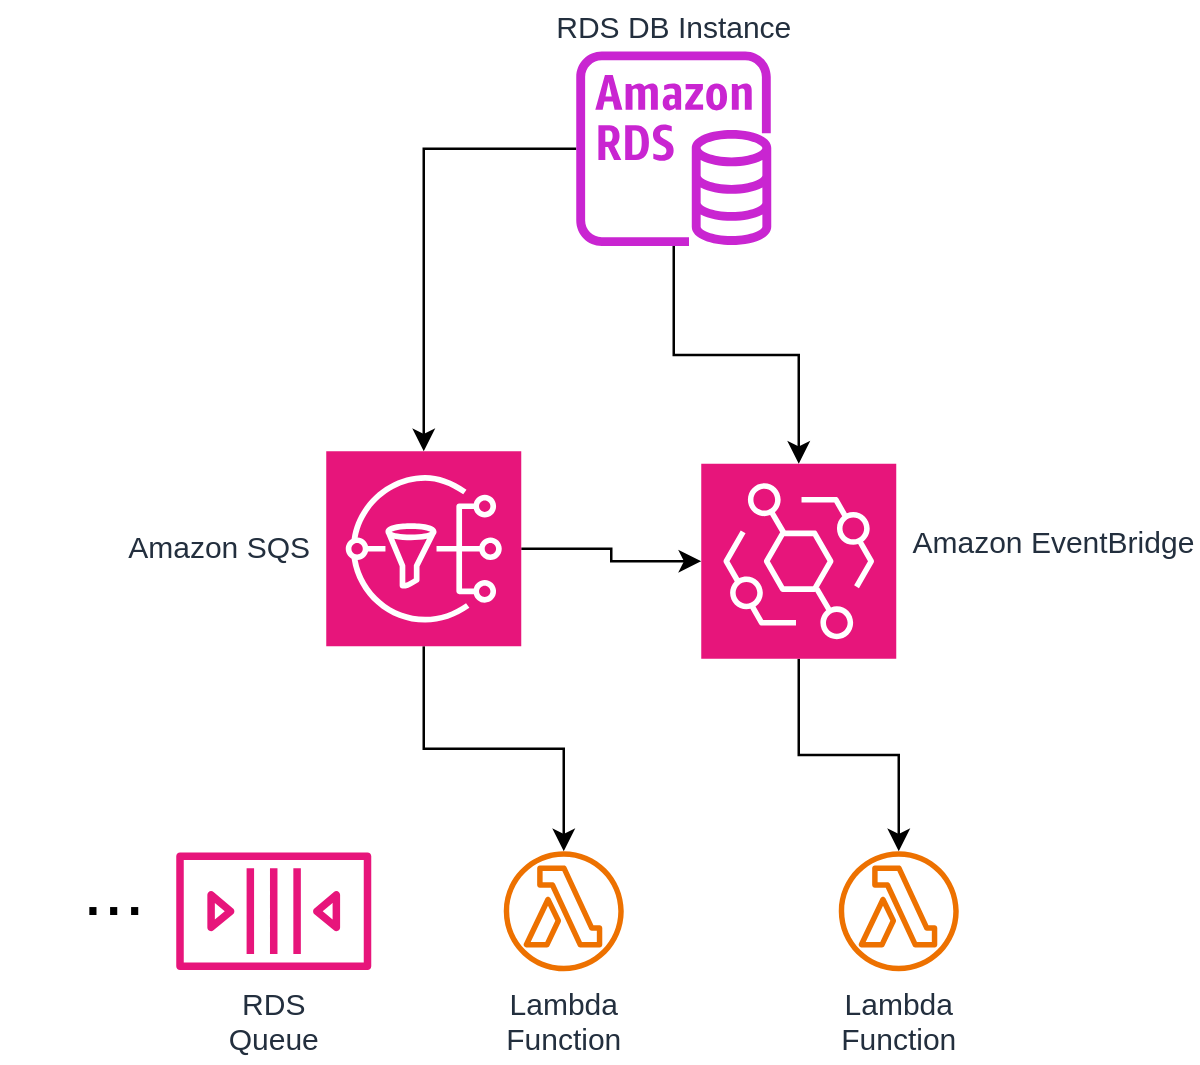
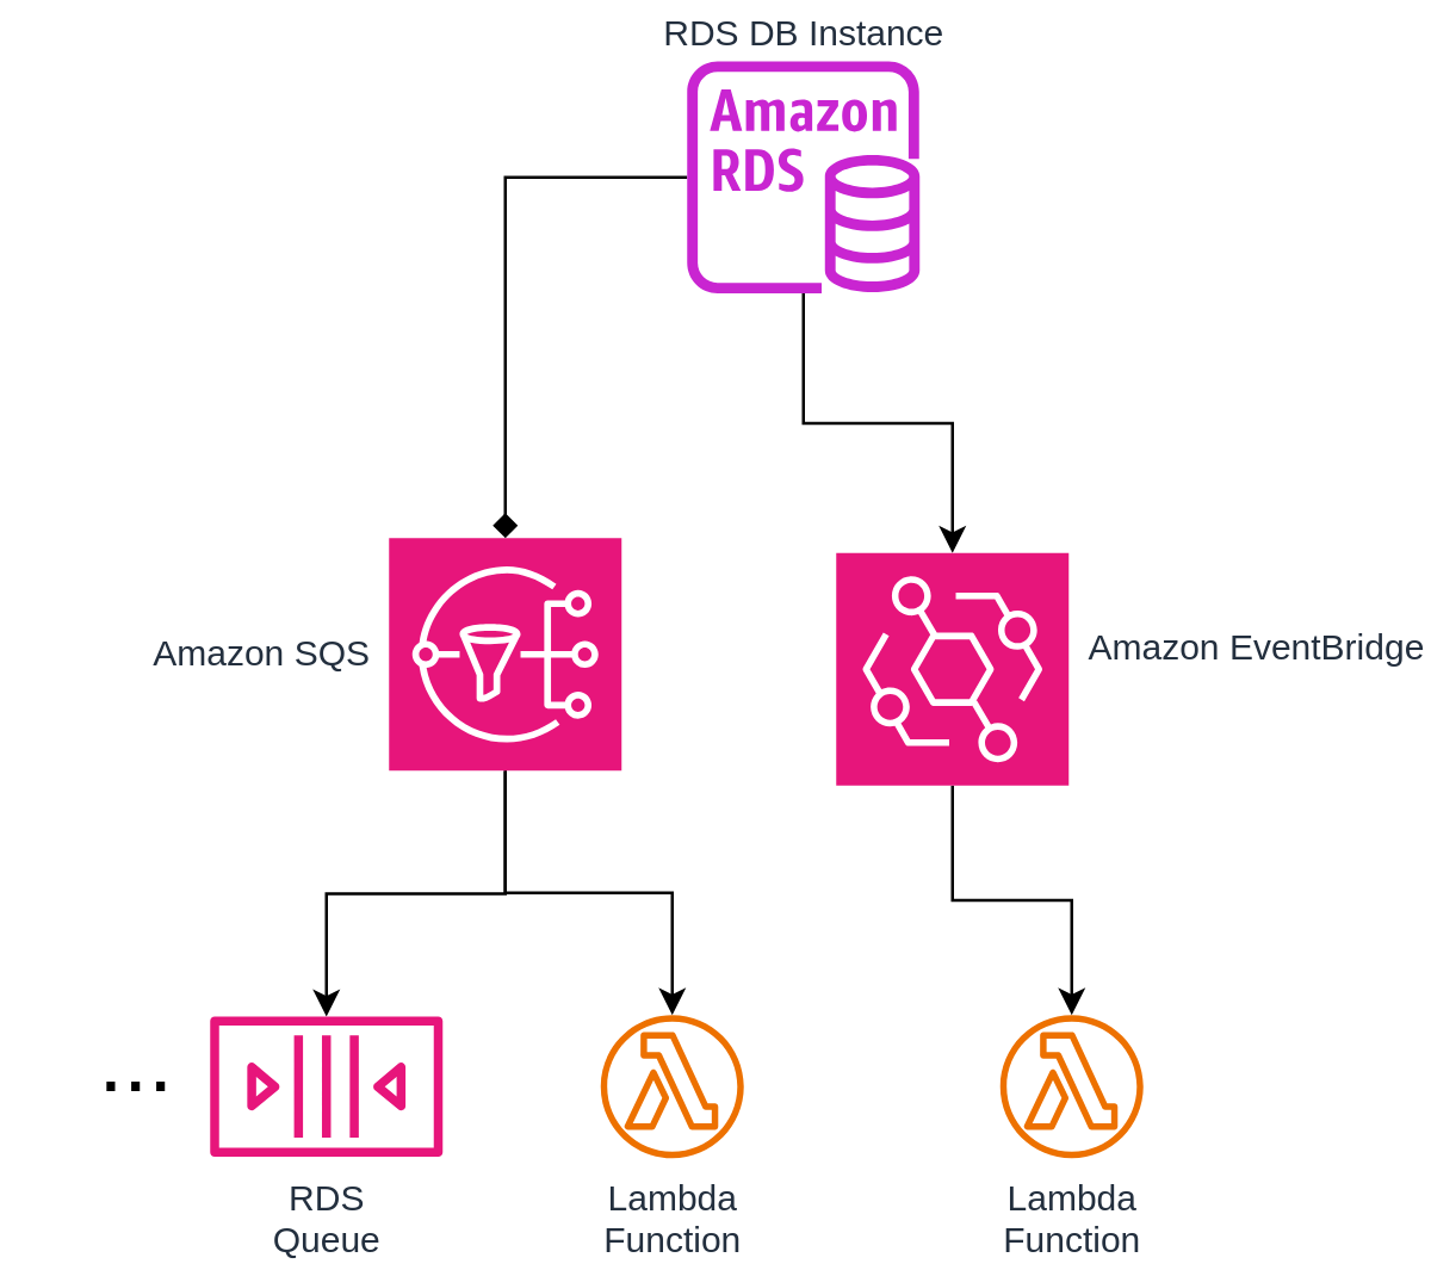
- <mxCell id="2" style="edgeStyle=orthogonalEdgeStyle;rounded=0;orthogonalLoop=1;jettySize=auto;html=1;" parent="1" source="4" target="7" edge="1"><mxGeometry relative="1" as="geometry" /></mxCell>
+ <mxCell id="2" style="edgeStyle=orthogonalEdgeStyle;rounded=0;orthogonalLoop=1;jettySize=auto;html=1;endArrow=diamond;" parent="1" source="4" target="7" edge="1"><mxGeometry relative="1" as="geometry" /></mxCell>
- <mxCell id="5" style="edgeStyle=orthogonalEdgeStyle;rounded=0;orthogonalLoop=1;jettySize=auto;html=1;" parent="1" source="7" target="9" edge="1"><mxGeometry relative="1" as="geometry" /></mxCell>
+ <mxCell id="5" style="edgeStyle=orthogonalEdgeStyle;rounded=0;orthogonalLoop=1;jettySize=auto;html=1;" parent="1" source="7" target="10" edge="1"><mxGeometry relative="1" as="geometry" /></mxCell>
